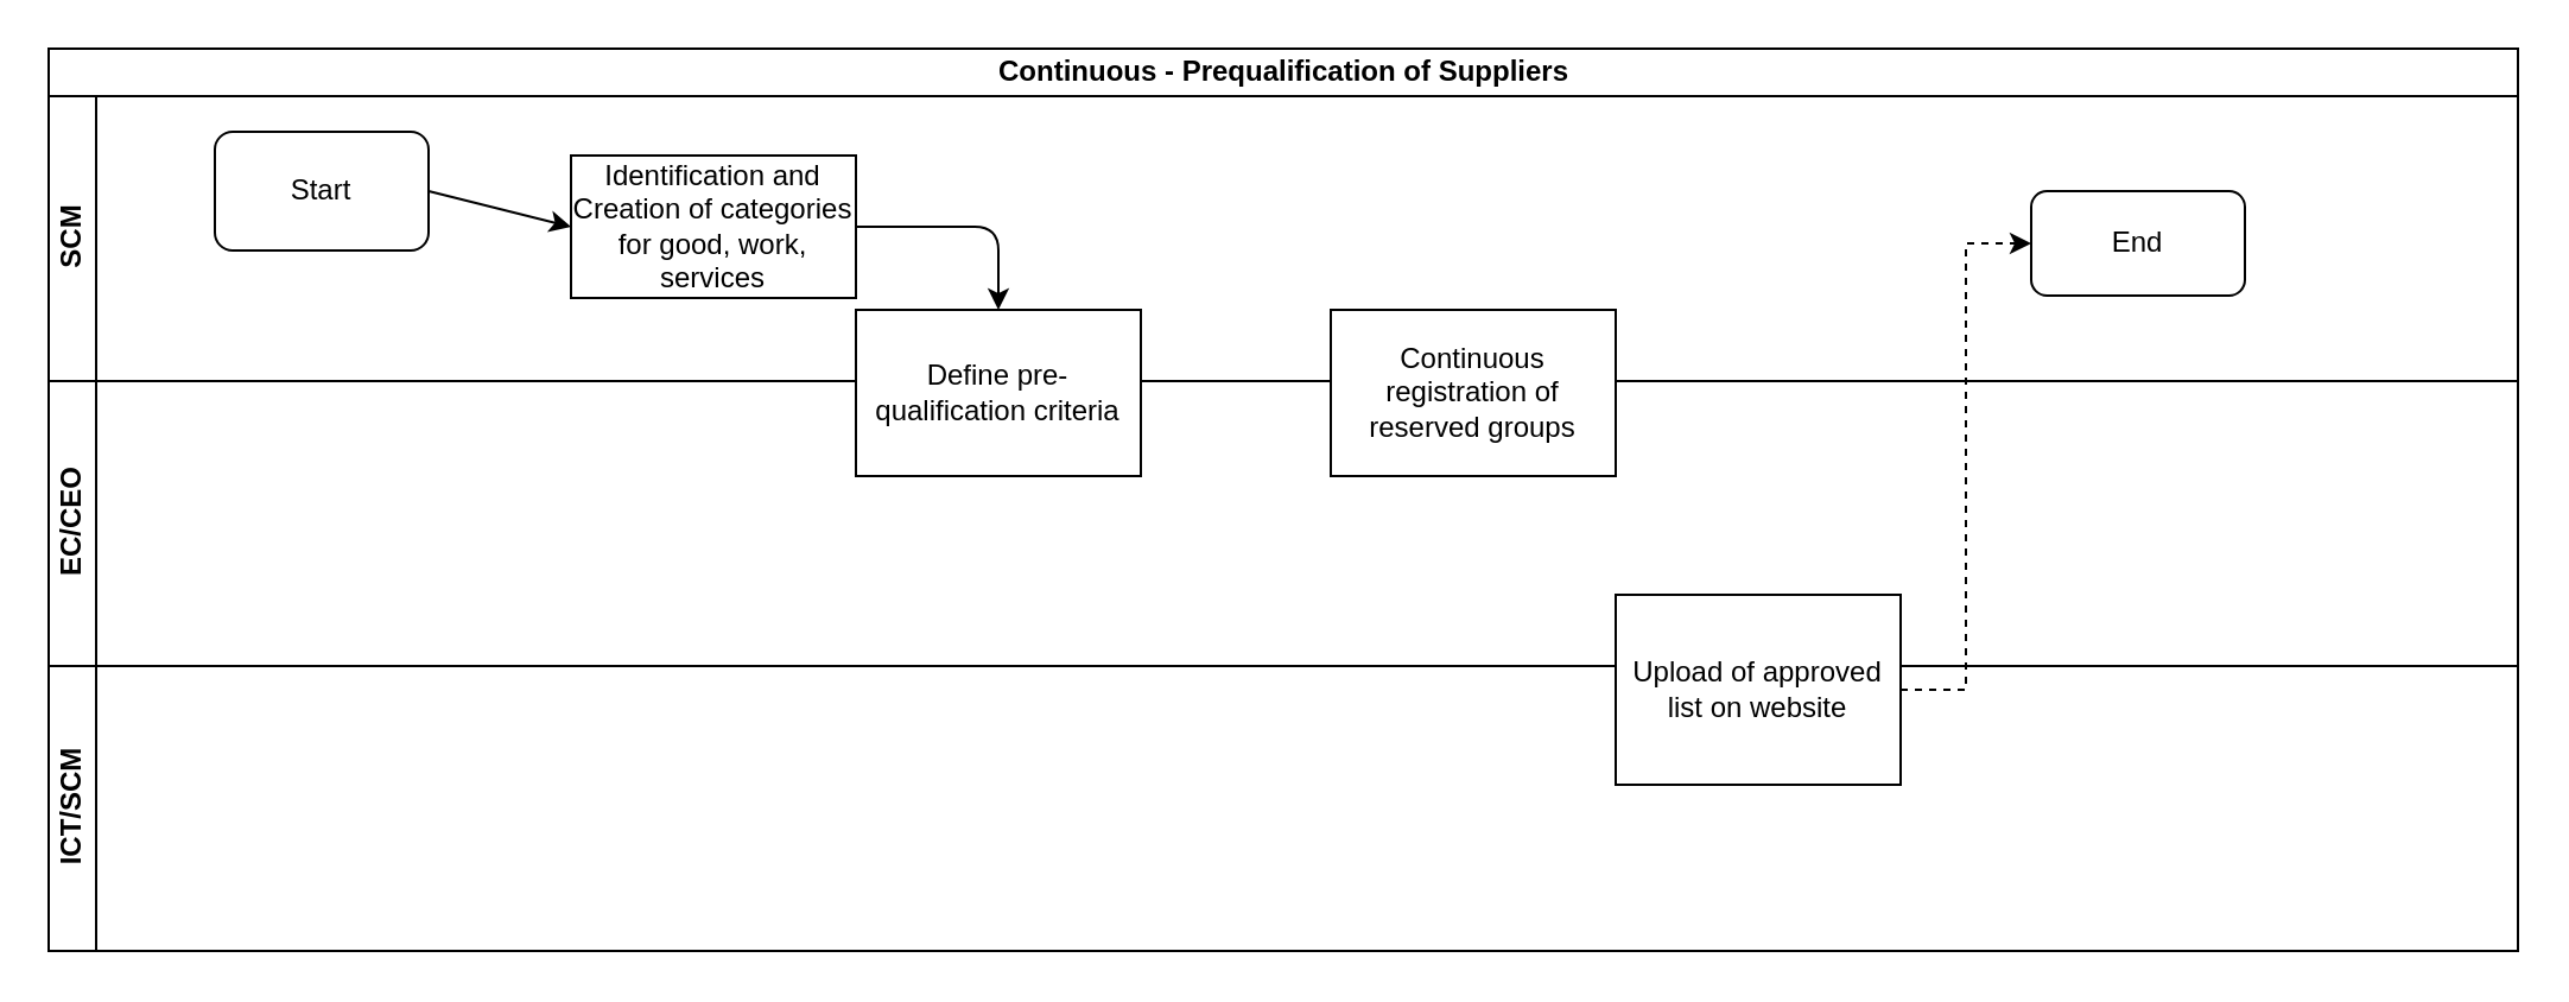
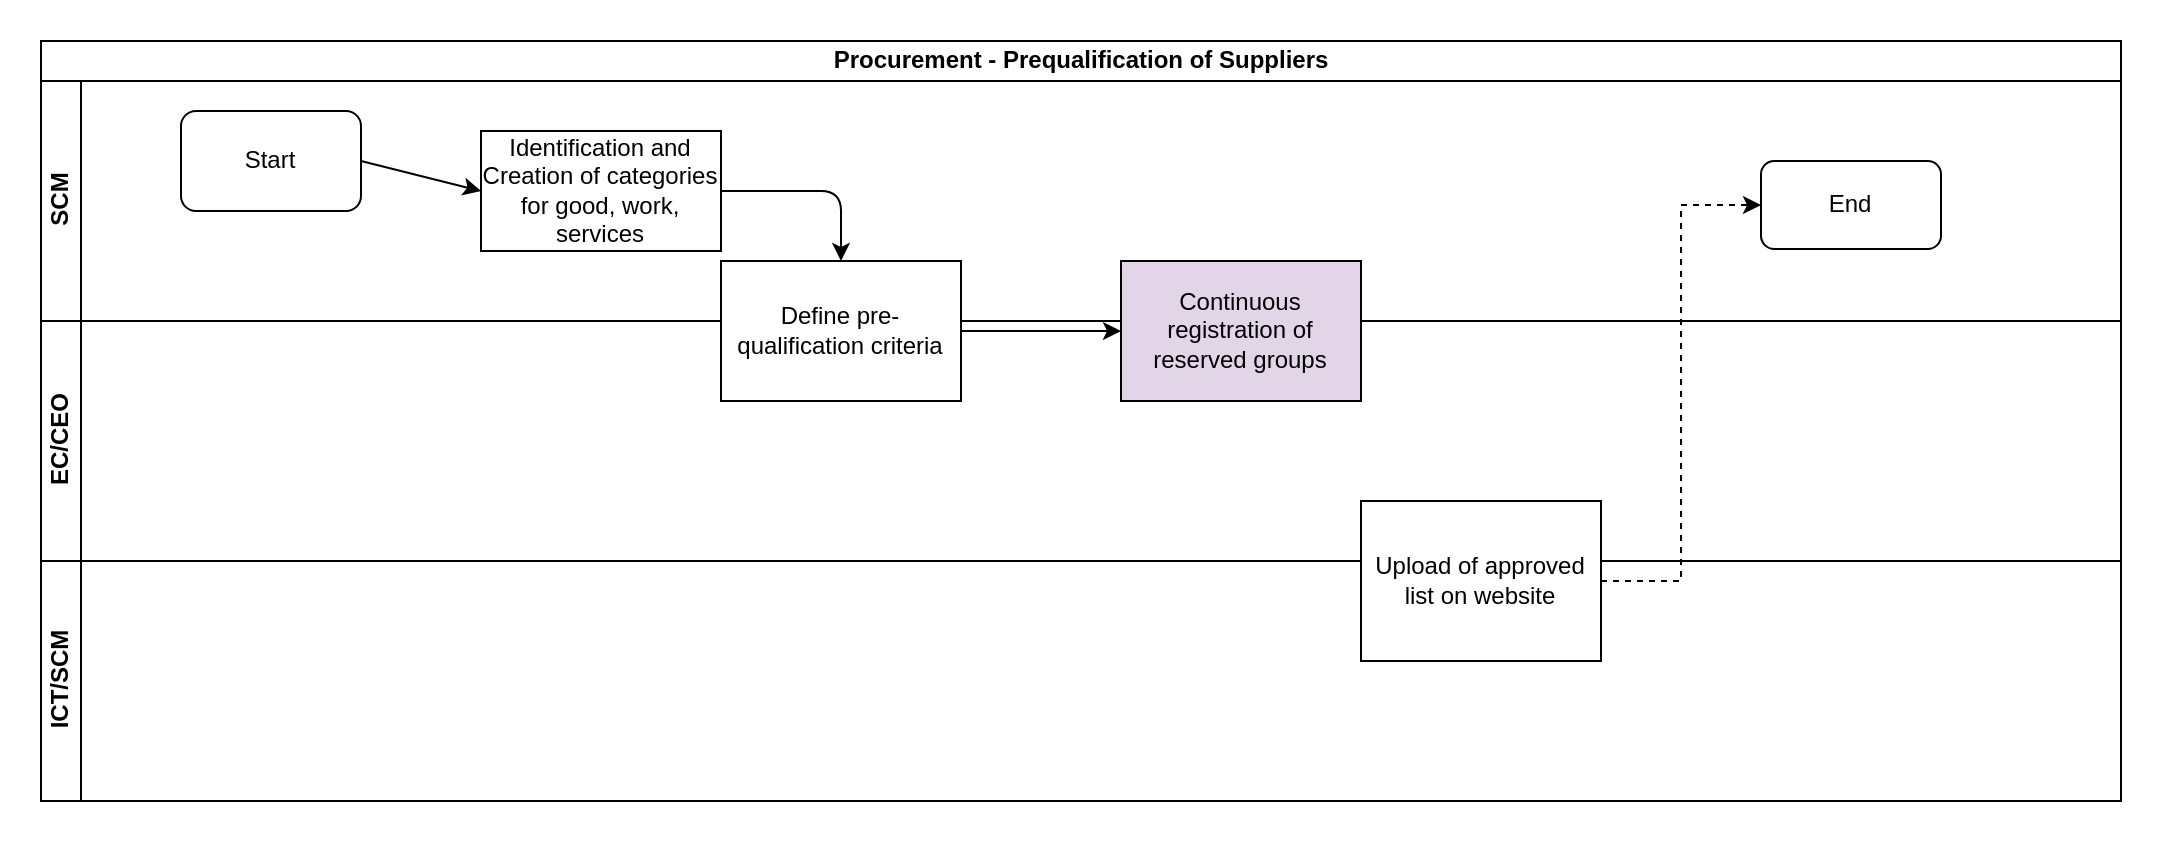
- <mxCell id="2" value="Continuous - Prequalification of Suppliers" style="swimlane;html=1;childLayout=stackLayout;resizeParent=1;resizeParentMax=0;horizontal=1;startSize=20;horizontalStack=0;" vertex="1" parent="1"><mxGeometry x="20" y="20" width="1040" height="380" as="geometry"><mxRectangle x="80" y="40" width="280" height="20" as="alternateBounds" /></mxGeometry></mxCell>
+ <mxCell id="2" value="Procurement - Prequalification of Suppliers" style="swimlane;html=1;childLayout=stackLayout;resizeParent=1;resizeParentMax=0;horizontal=1;startSize=20;horizontalStack=0;" vertex="1" parent="1"><mxGeometry x="20" y="20" width="1040" height="380" as="geometry"><mxRectangle x="80" y="40" width="280" height="20" as="alternateBounds" /></mxGeometry></mxCell>
- <mxCell id="4" value="End" style="rounded=1;whiteSpace=wrap;html=1;" vertex="1" parent="3"><mxGeometry x="835" y="40" width="90" height="44" as="geometry" /></mxCell>
+ <mxCell id="4" value="End" style="rounded=1;whiteSpace=wrap;html=1;" vertex="1" parent="3"><mxGeometry x="860" y="40" width="90" height="44" as="geometry" /></mxCell>
+ <mxCell id="12" value="" style="edgeStyle=orthogonalEdgeStyle;rounded=0;orthogonalLoop=1;jettySize=auto;html=1;" edge="1" parent="1" source="13" target="15"><mxGeometry relative="1" as="geometry" /></mxCell>
- <mxCell id="15" value="Continuous registration of reserved groups" style="whiteSpace=wrap;html=1;rounded=0;" vertex="1" parent="1"><mxGeometry x="560" y="130" width="120" height="70" as="geometry" /></mxCell>
+ <mxCell id="15" value="Continuous registration of reserved groups" style="whiteSpace=wrap;html=1;rounded=0;fillColor=#e1d5e7;" vertex="1" parent="1"><mxGeometry x="560" y="130" width="120" height="70" as="geometry" /></mxCell>
